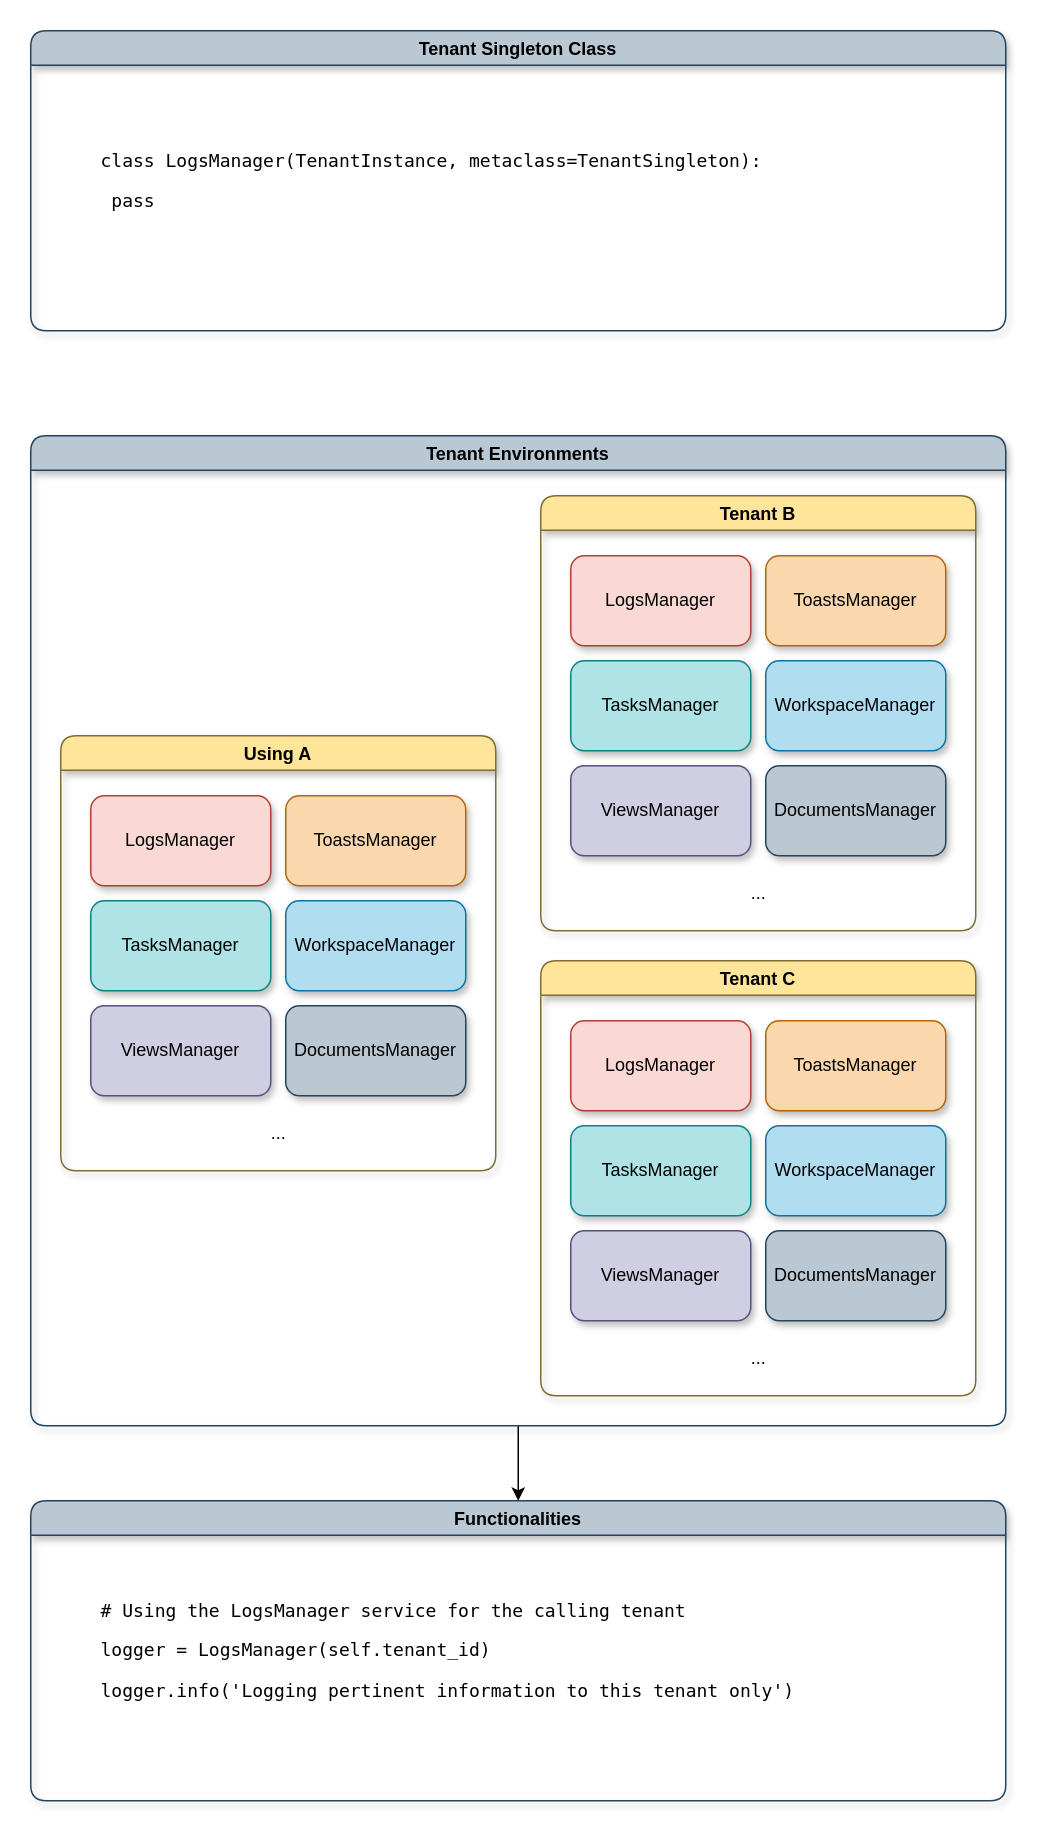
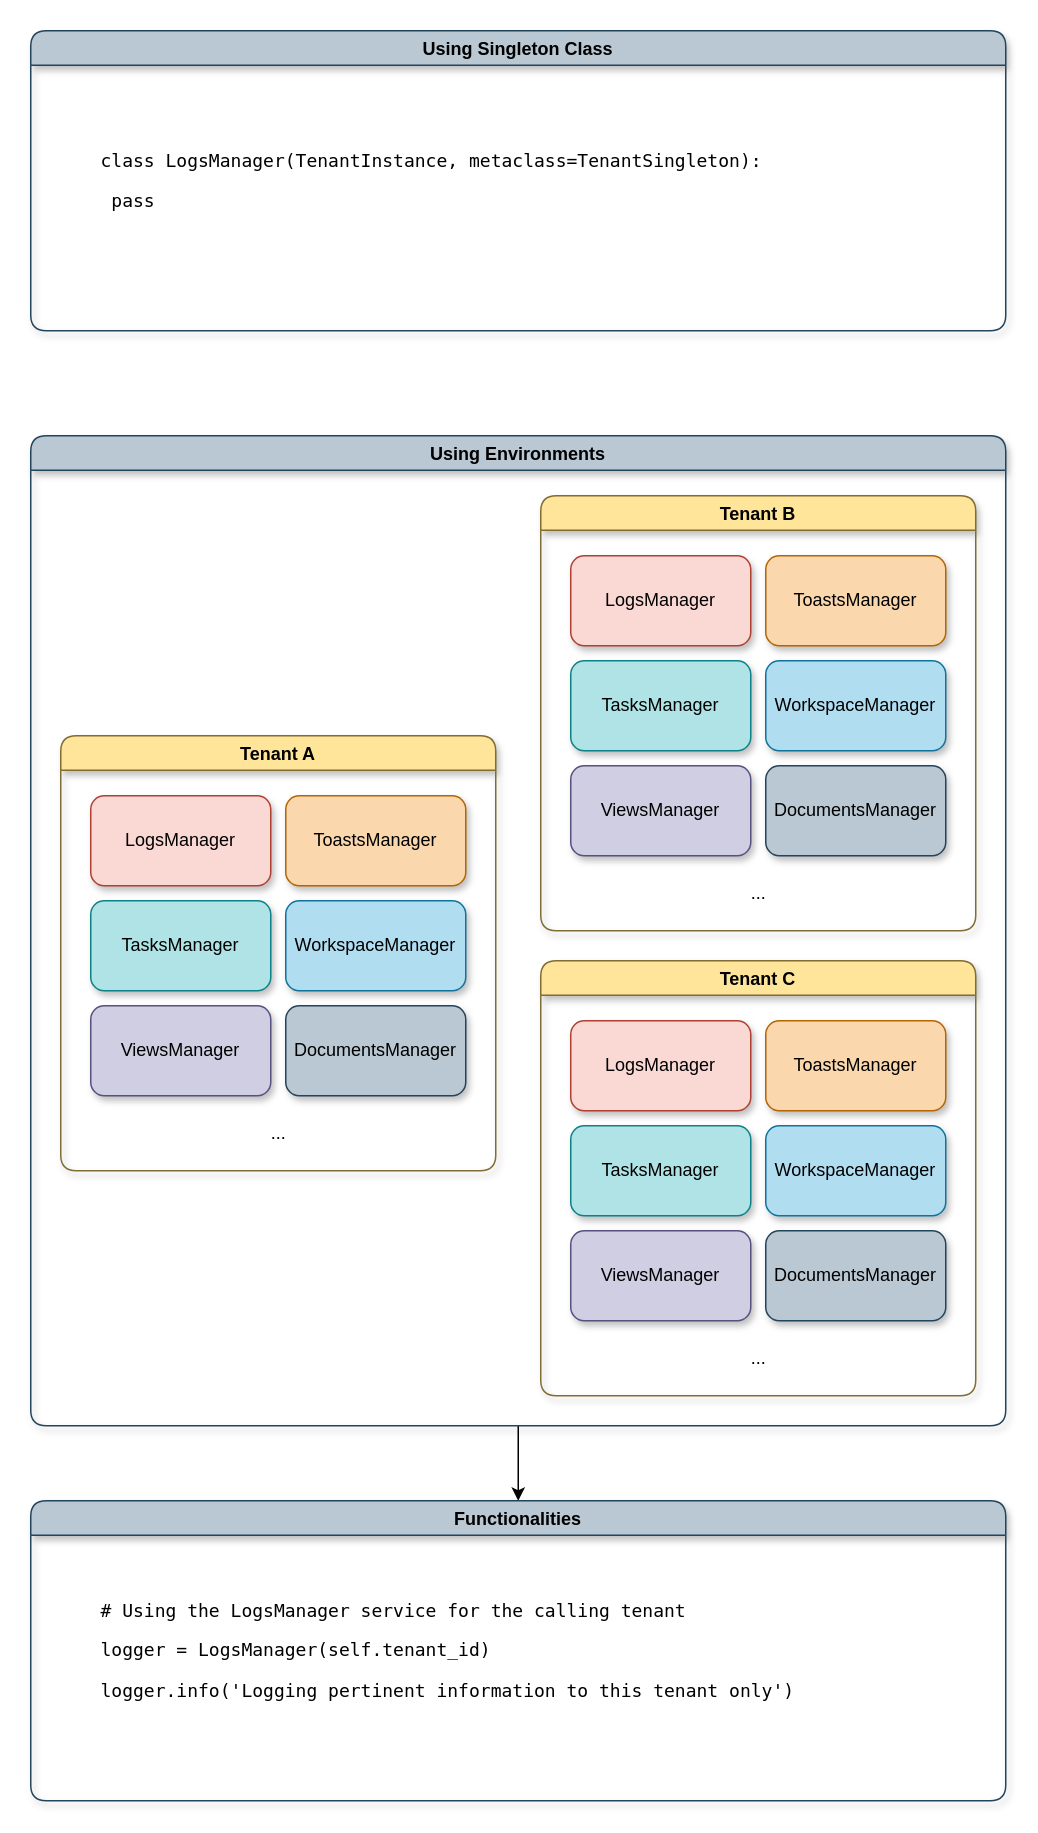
- <mxCell id="30" value="Tenant Singleton Class" style="swimlane;rounded=1;shadow=1;glass=0;strokeColor=#23445d;fillColor=#bac8d3;" vertex="1" parent="1"><mxGeometry x="20" y="20" width="650" height="200" as="geometry" /></mxCell>
+ <mxCell id="30" value="Using Singleton Class" style="swimlane;rounded=1;shadow=1;glass=0;strokeColor=#23445d;fillColor=#bac8d3;" vertex="1" parent="1"><mxGeometry x="20" y="20" width="650" height="200" as="geometry" /></mxCell>
- <mxCell id="3" value="Tenant Environments" style="swimlane;rounded=1;shadow=1;glass=0;strokeColor=#23445d;fillColor=#bac8d3;" vertex="1" parent="1"><mxGeometry x="20" y="290" width="650" height="660" as="geometry" /></mxCell>
+ <mxCell id="3" value="Using Environments" style="swimlane;rounded=1;shadow=1;glass=0;strokeColor=#23445d;fillColor=#bac8d3;" vertex="1" parent="1"><mxGeometry x="20" y="290" width="650" height="660" as="geometry" /></mxCell>
- <mxCell id="4" value="Using A" style="swimlane;rounded=1;shadow=1;glass=0;strokeColor=#806d33;fillColor=#FFE599;gradientColor=none;" vertex="1" parent="3"><mxGeometry x="20" y="200" width="290" height="290" as="geometry" /></mxCell>
+ <mxCell id="4" value="Tenant A" style="swimlane;rounded=1;shadow=1;glass=0;strokeColor=#806d33;fillColor=#FFE599;gradientColor=none;" vertex="1" parent="3"><mxGeometry x="20" y="200" width="290" height="290" as="geometry" /></mxCell>
